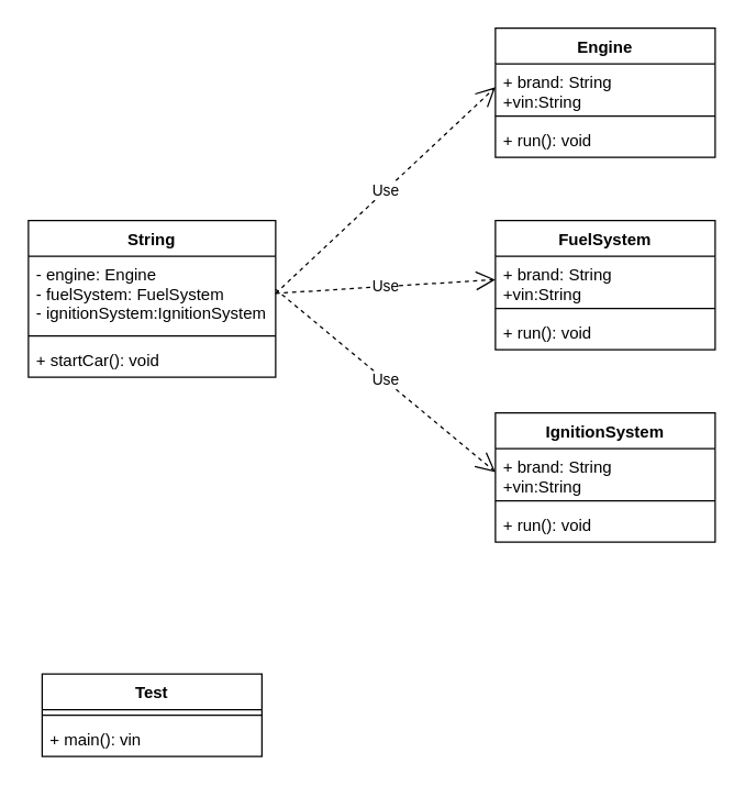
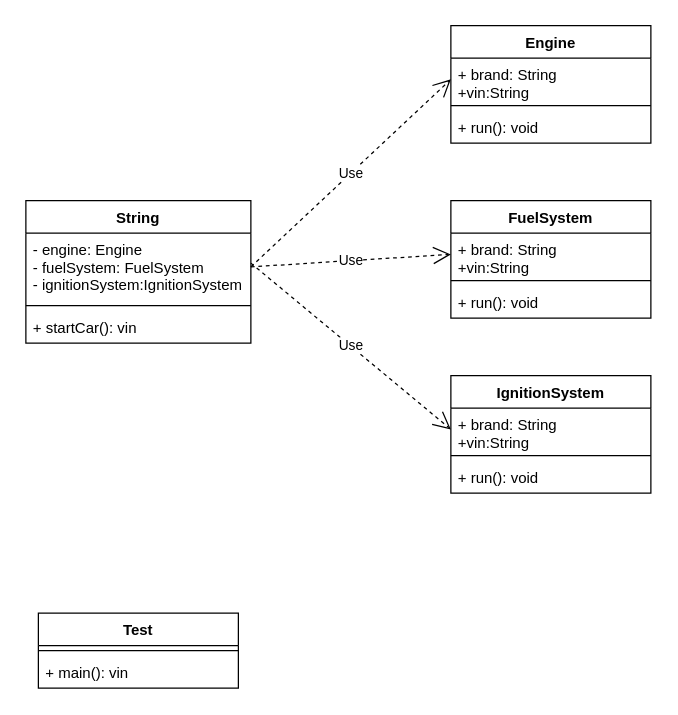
- <mxCell id="5" value="+ startCar(): void" style="text;strokeColor=none;fillColor=none;align=left;verticalAlign=top;spacingLeft=4;spacingRight=4;overflow=hidden;rotatable=0;points=[[0,0.5],[1,0.5]];portConstraint=eastwest;" vertex="1" parent="2"><mxGeometry y="88" width="180" height="26" as="geometry" /></mxCell>
+ <mxCell id="5" value="+ startCar(): vin" style="text;strokeColor=none;fillColor=none;align=left;verticalAlign=top;spacingLeft=4;spacingRight=4;overflow=hidden;rotatable=0;points=[[0,0.5],[1,0.5]];portConstraint=eastwest;" vertex="1" parent="2"><mxGeometry y="88" width="180" height="26" as="geometry" /></mxCell>
